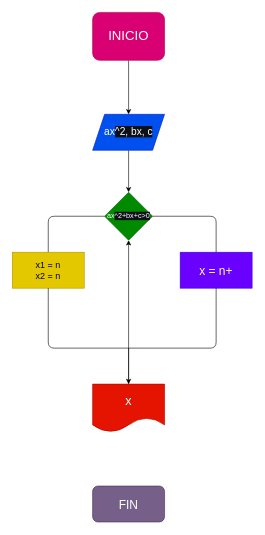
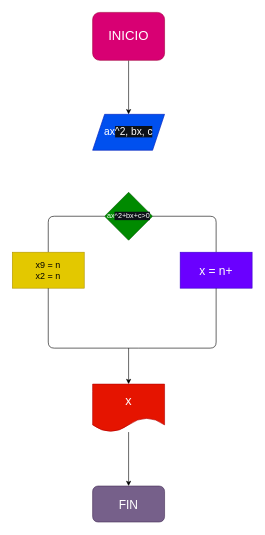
- <mxCell id="4" value="" style="edgeStyle=none;html=1;" edge="1" parent="1" source="5" target="6"><mxGeometry relative="1" as="geometry" /></mxCell>
- <mxCell id="10" value="&lt;font style=&quot;font-size: 15px&quot;&gt;x1 = n&lt;br&gt;x2 = n&lt;/font&gt;" style="rounded=0;whiteSpace=wrap;html=1;fillColor=#e3c800;fontColor=#000000;strokeColor=#B09500;" vertex="1" parent="1"><mxGeometry x="20" y="420" width="120" height="60" as="geometry" /></mxCell>
+ <mxCell id="10" value="&lt;font style=&quot;font-size: 15px&quot;&gt;x9 = n&lt;br&gt;x2 = n&lt;/font&gt;" style="rounded=0;whiteSpace=wrap;html=1;fillColor=#e3c800;fontColor=#000000;strokeColor=#B09500;" vertex="1" parent="1"><mxGeometry x="20" y="420" width="120" height="60" as="geometry" /></mxCell>
- <mxCell id="13" value="" style="edgeStyle=none;html=1;" edge="1" parent="1" source="14" target="6"><mxGeometry relative="1" as="geometry" /></mxCell>
+ <mxCell id="13" value="" style="edgeStyle=none;html=1;" edge="1" parent="1" source="14" target="15"><mxGeometry relative="1" as="geometry" /></mxCell>
